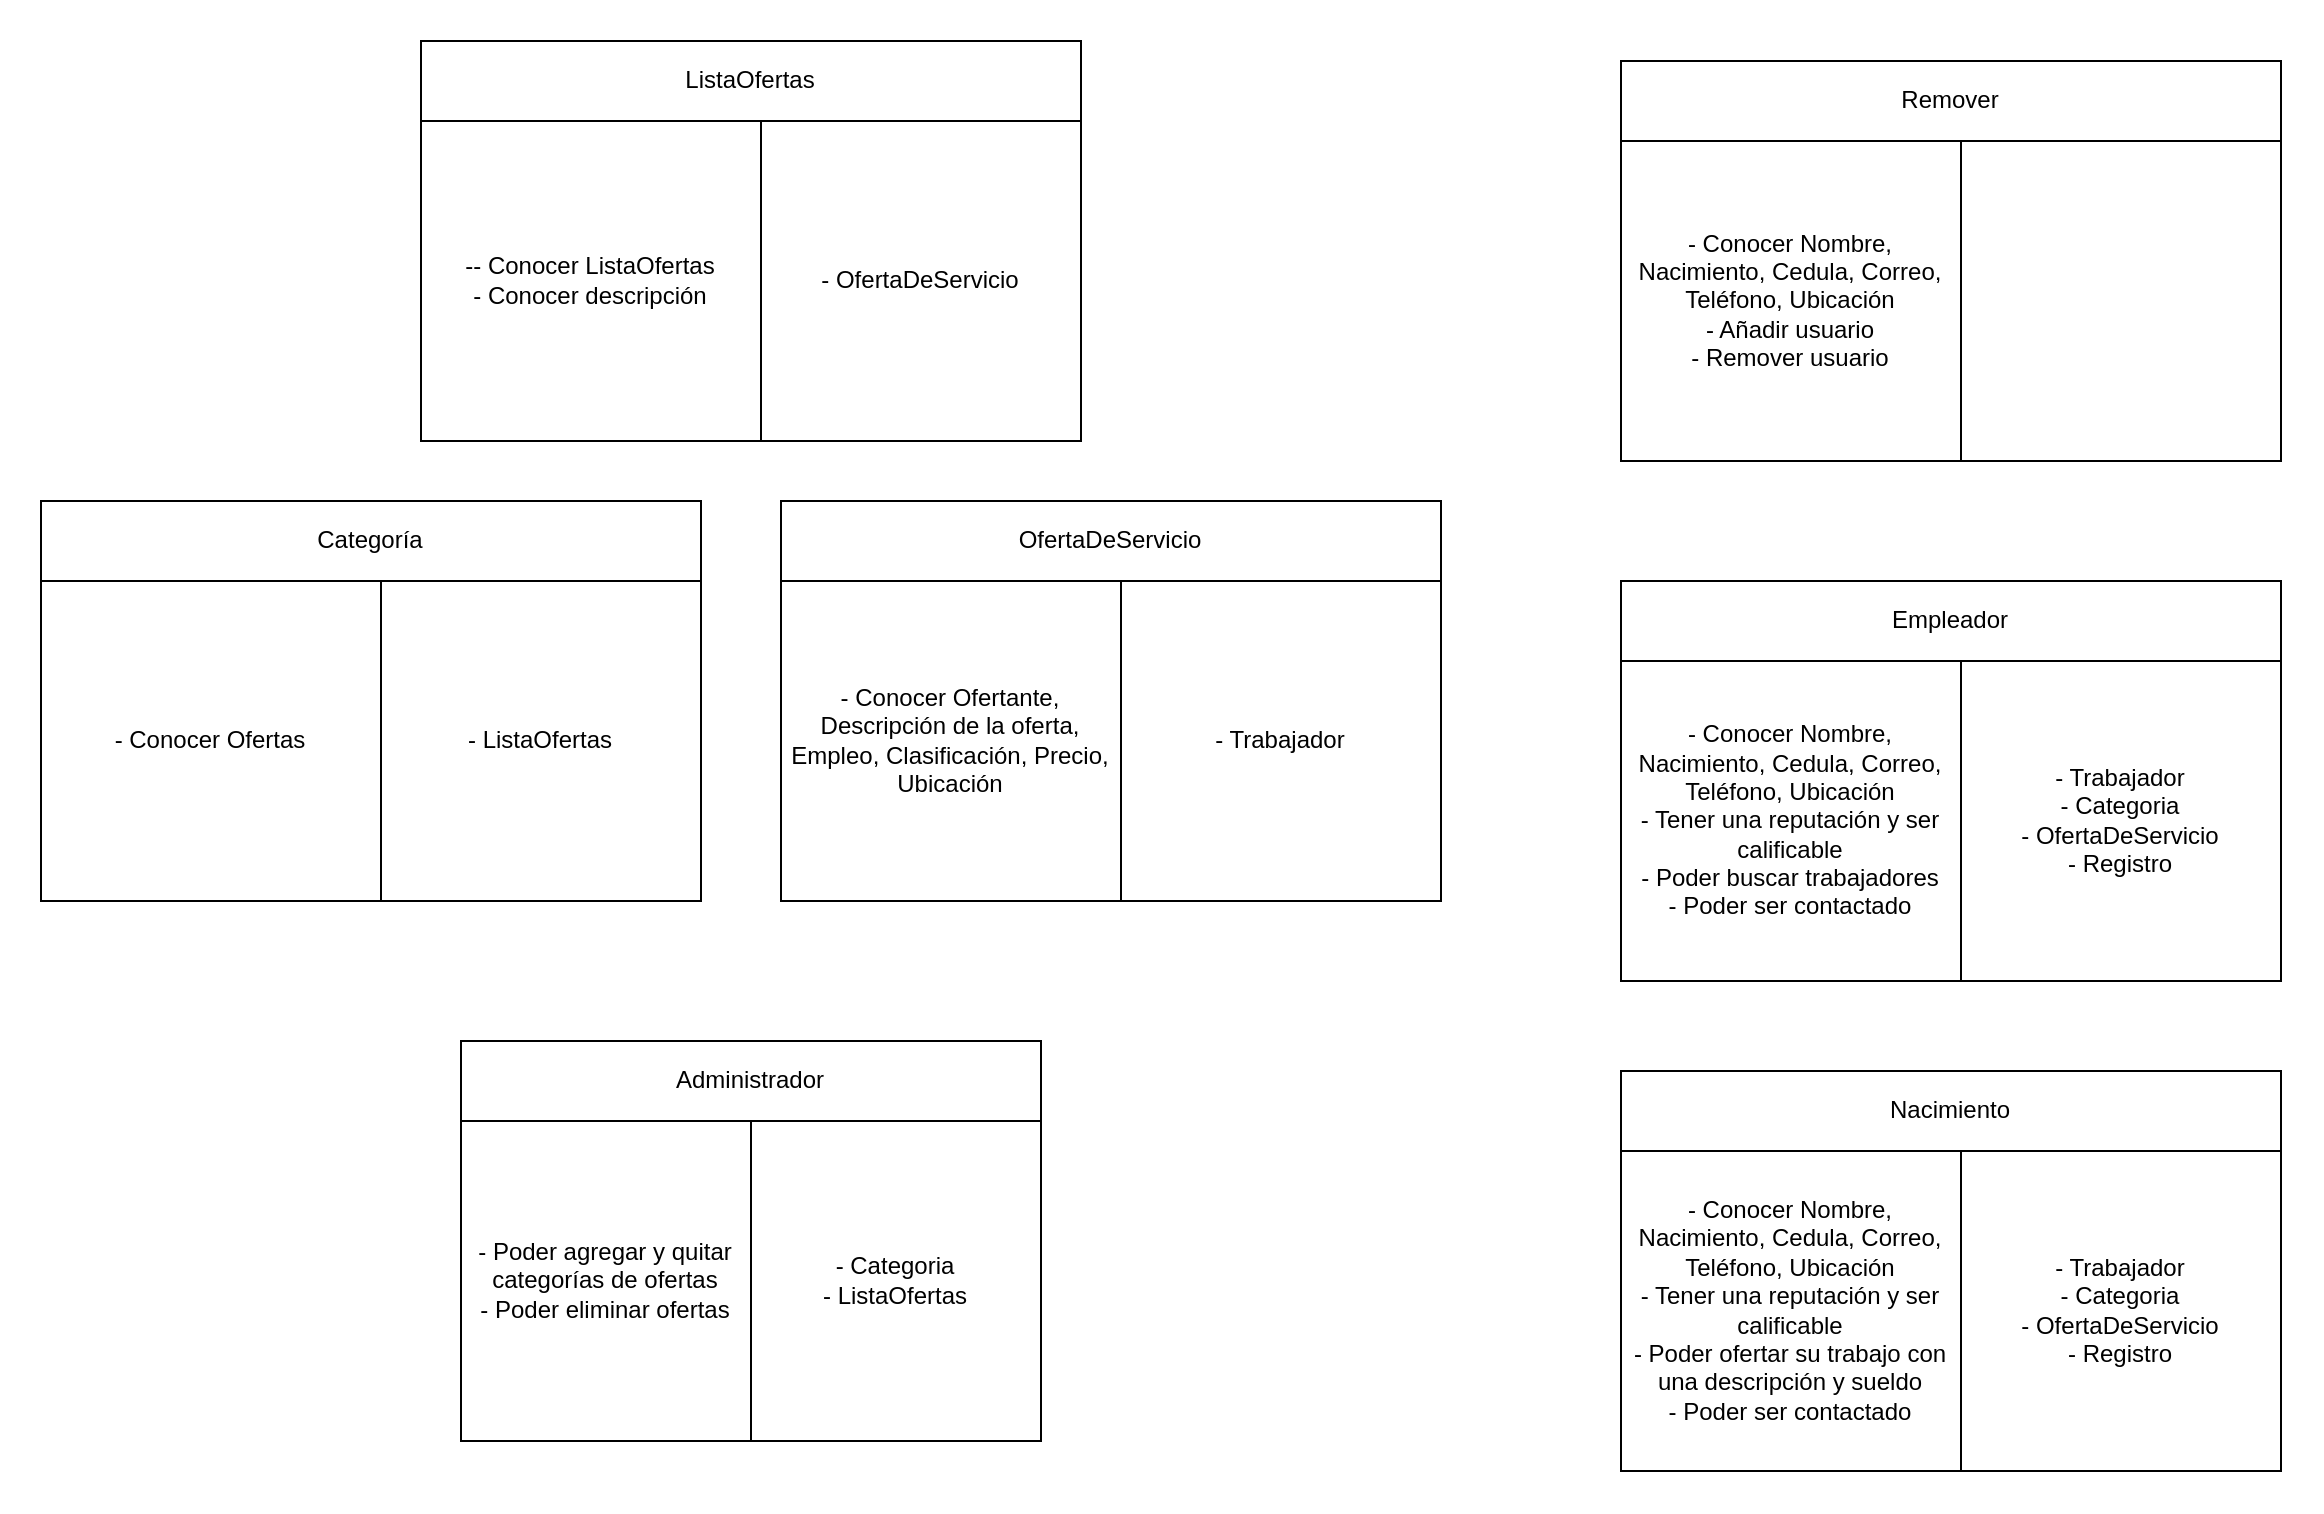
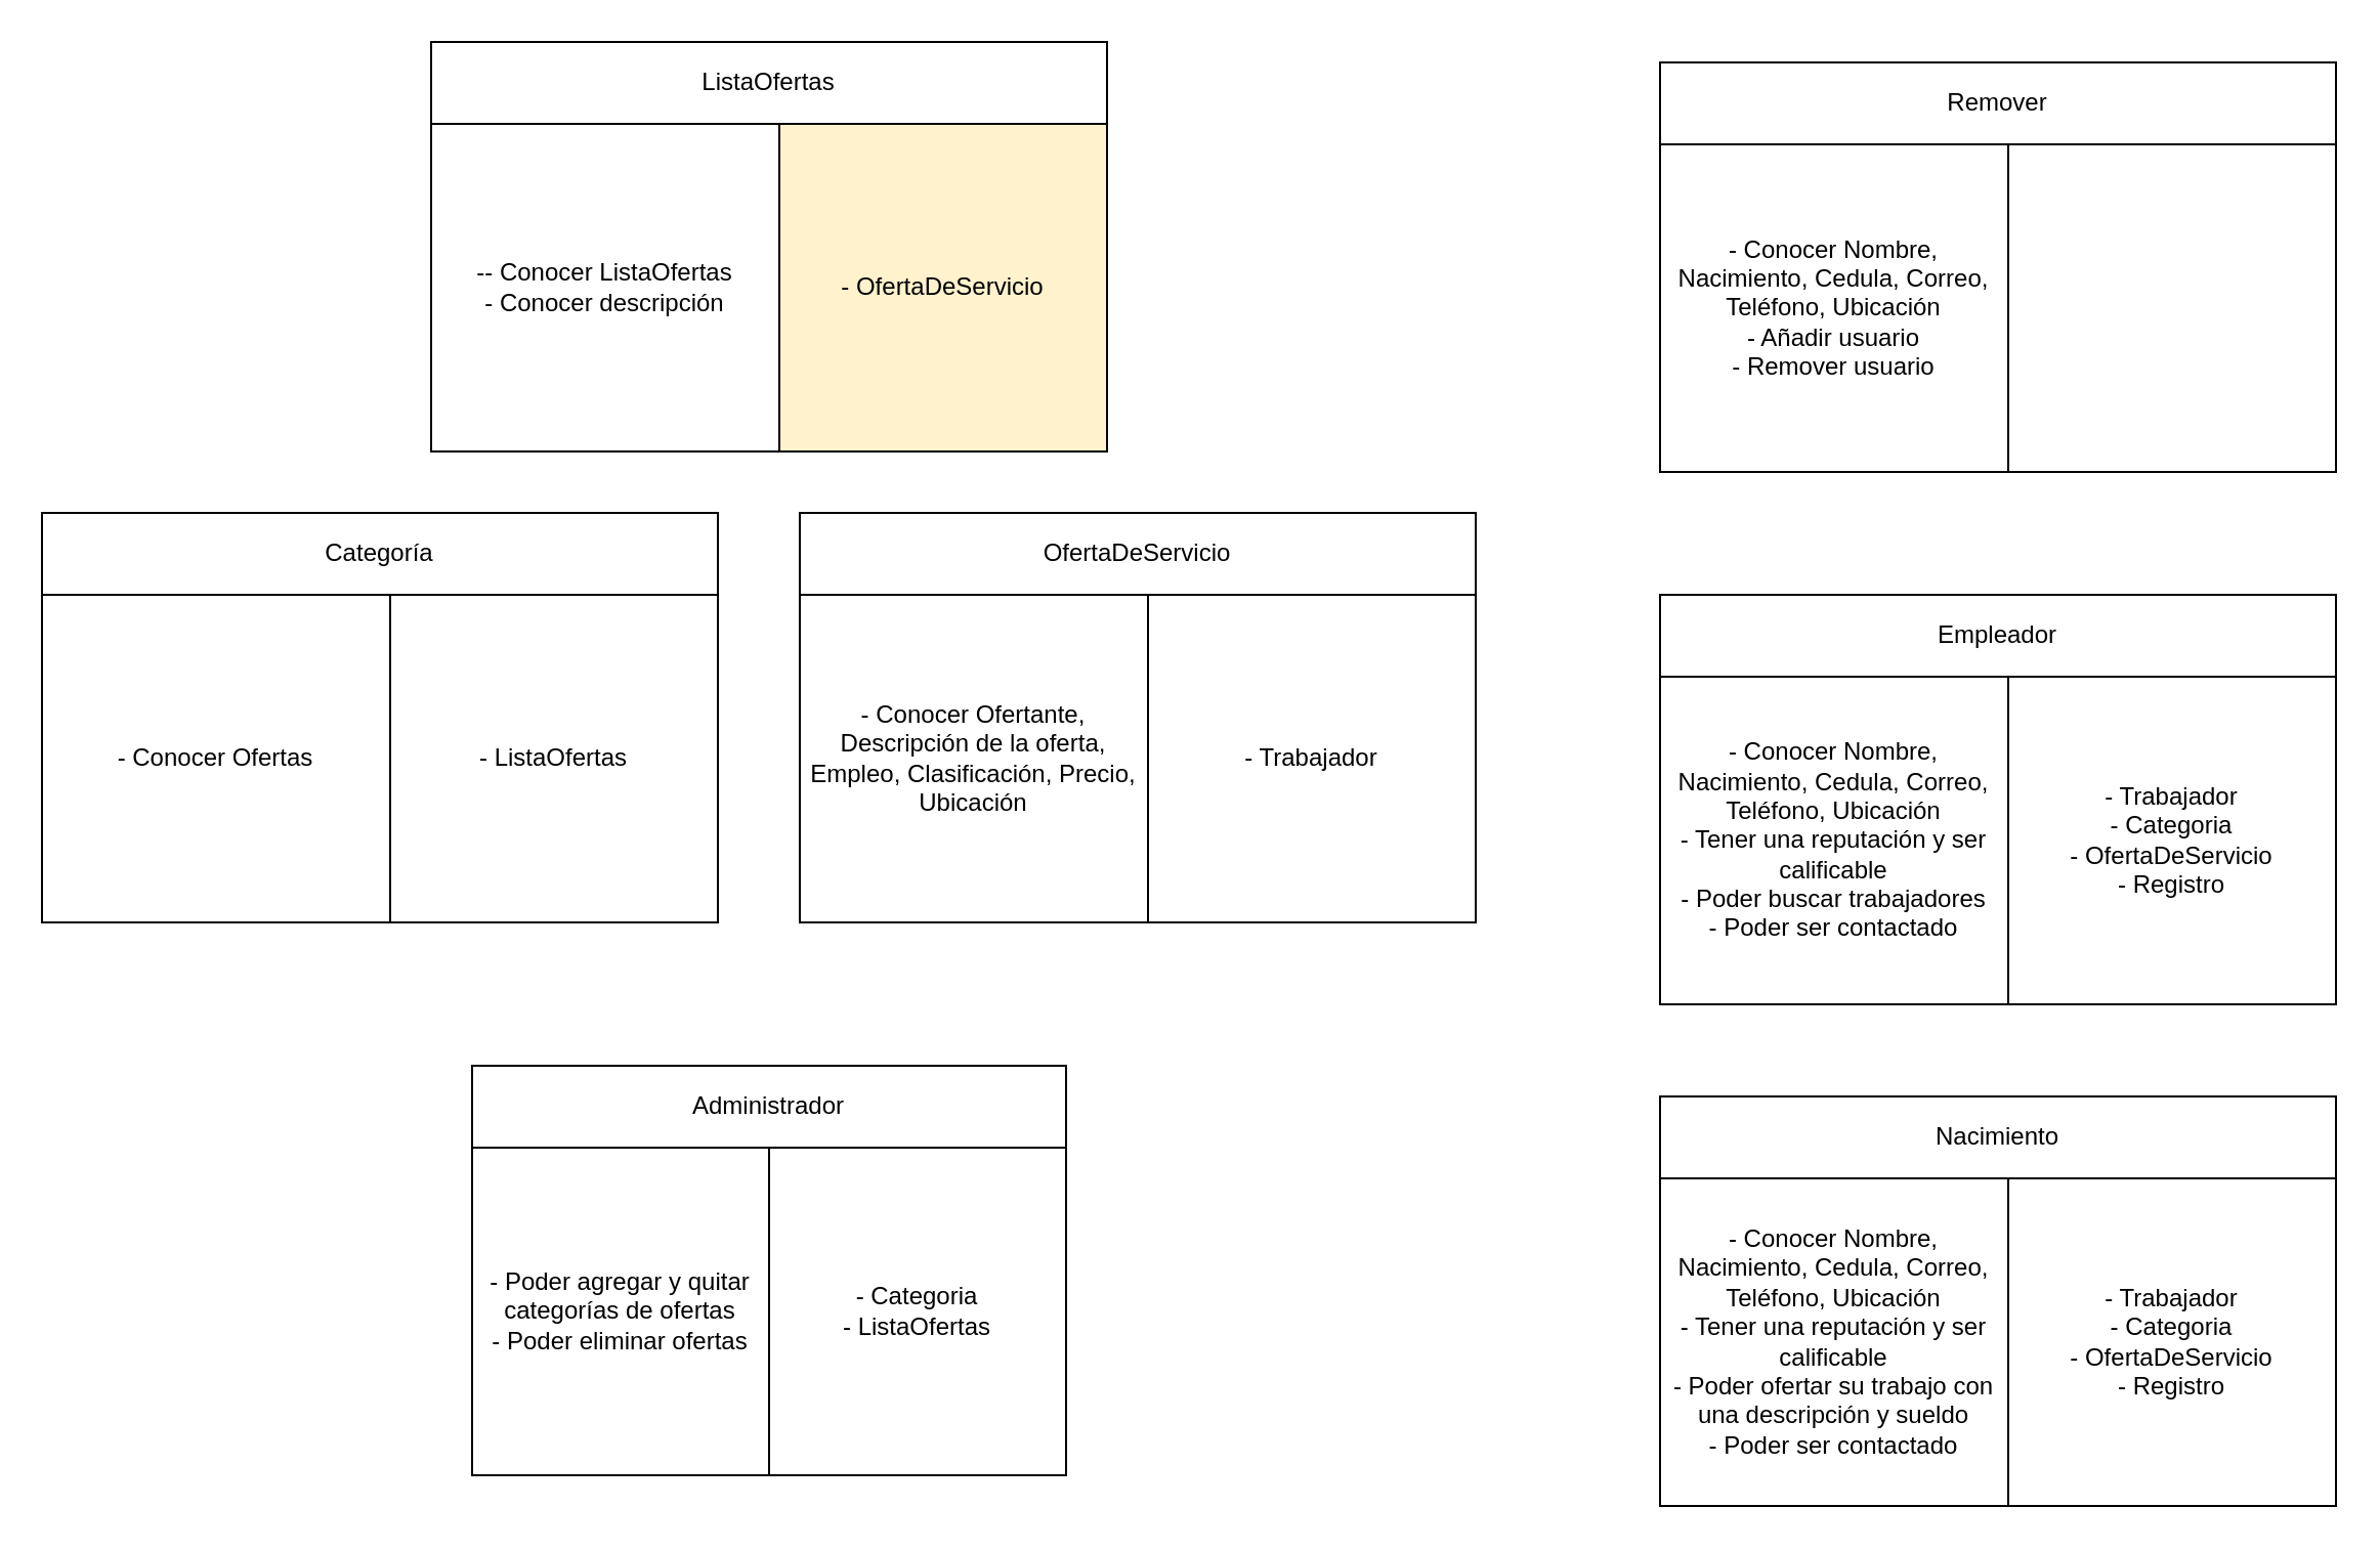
- <mxCell id="29" value="- OfertaDeServicio" style="rounded=0;whiteSpace=wrap;html=1;" parent="26" vertex="1"><mxGeometry x="170" y="40" width="160" height="160" as="geometry" /></mxCell>
+ <mxCell id="29" value="- OfertaDeServicio" style="rounded=0;whiteSpace=wrap;html=1;fillColor=#fff2cc;" parent="26" vertex="1"><mxGeometry x="170" y="40" width="160" height="160" as="geometry" /></mxCell>
